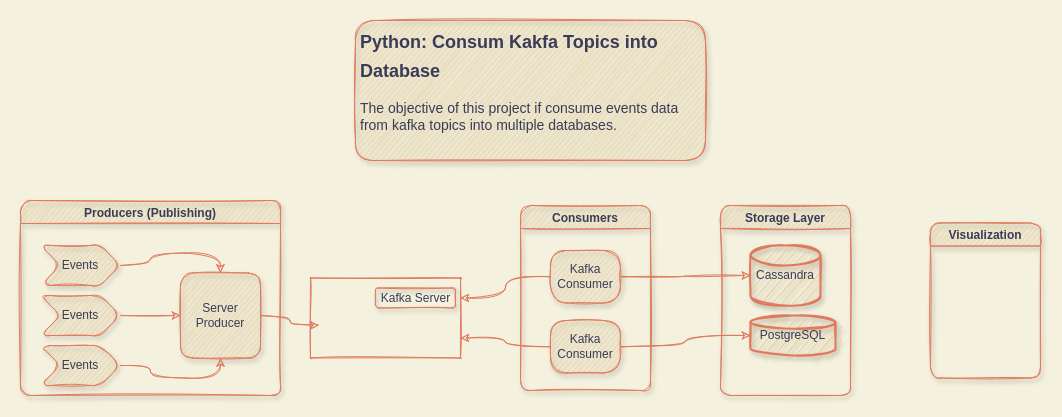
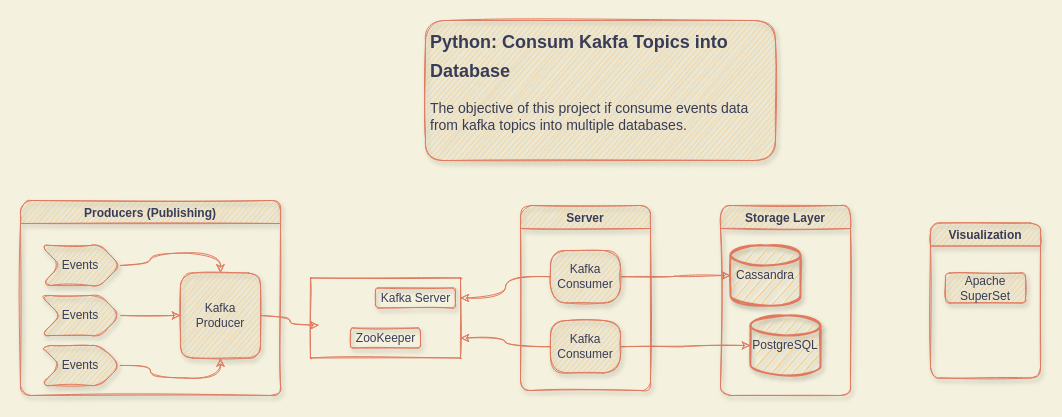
- <mxCell id="9" value="&lt;h1&gt;&lt;font&gt;&lt;span style=&quot;text-align: center&quot;&gt;&lt;font style=&quot;font-size: 18px&quot;&gt;Python: Consum Kakfa Topics into Database&lt;/font&gt;&lt;/span&gt;&lt;br&gt;&lt;/font&gt;&lt;/h1&gt;&lt;p&gt;&lt;font style=&quot;font-size: 14px&quot;&gt;The objective of this project if consume events data from kafka topics into multiple databases.&lt;/font&gt;&lt;/p&gt;" style="text;html=1;fillColor=#F2CC8F;spacing=5;spacingTop=-20;whiteSpace=wrap;overflow=hidden;shadow=1;glass=0;strokeColor=#E07A5F;fontColor=#393C56;sketch=1;rounded=1;" vertex="1" parent="1"><mxGeometry x="355" y="20" width="350" height="140" as="geometry" /></mxCell>
+ <mxCell id="9" value="&lt;h1&gt;&lt;font&gt;&lt;span style=&quot;text-align: center&quot;&gt;&lt;font style=&quot;font-size: 18px&quot;&gt;Python: Consum Kakfa Topics into Database&lt;/font&gt;&lt;/span&gt;&lt;br&gt;&lt;/font&gt;&lt;/h1&gt;&lt;p&gt;&lt;font style=&quot;font-size: 14px&quot;&gt;The objective of this project if consume events data from kafka topics into multiple databases.&lt;/font&gt;&lt;/p&gt;" style="text;html=1;fillColor=#F2CC8F;spacing=5;spacingTop=-20;whiteSpace=wrap;overflow=hidden;shadow=1;glass=0;strokeColor=#E07A5F;fontColor=#393C56;sketch=1;rounded=1;" vertex="1" parent="1"><mxGeometry x="425" y="20" width="350" height="140" as="geometry" /></mxCell>
- <mxCell id="21" value="Consumers" style="swimlane;shadow=1;glass=0;fontColor=#393C56;strokeColor=#E07A5F;sketch=1;rounded=1;fillColor=#F2CC8F;" vertex="1" parent="1"><mxGeometry x="520" y="205" width="130" height="185" as="geometry"><mxRectangle x="540" y="315" width="100" height="23" as="alternateBounds" /></mxGeometry></mxCell>
+ <mxCell id="21" value="Server" style="swimlane;shadow=1;glass=0;fontColor=#393C56;strokeColor=#E07A5F;sketch=1;rounded=1;fillColor=#F2CC8F;" vertex="1" parent="1"><mxGeometry x="520" y="205" width="130" height="185" as="geometry"><mxRectangle x="540" y="315" width="100" height="23" as="alternateBounds" /></mxGeometry></mxCell>
- <mxCell id="25" value="Cassandra" style="strokeWidth=2;html=1;shape=mxgraph.flowchart.database;whiteSpace=wrap;shadow=1;glass=0;fillColor=#F2CC8F;strokeColor=#E07A5F;fontColor=#393C56;sketch=1;rounded=1;" vertex="1" parent="24"><mxGeometry x="30" y="40" width="70" height="60" as="geometry" /></mxCell>
+ <mxCell id="25" value="Cassandra" style="strokeWidth=2;html=1;shape=mxgraph.flowchart.database;whiteSpace=wrap;shadow=1;glass=0;fillColor=#F2CC8F;strokeColor=#E07A5F;fontColor=#393C56;sketch=1;rounded=1;" vertex="1" parent="24"><mxGeometry x="10" y="40" width="70" height="60" as="geometry" /></mxCell>
+ <mxCell id="28" value="Apache SuperSet" style="whiteSpace=wrap;html=1;shadow=1;glass=0;fontColor=#393C56;strokeColor=#E07A5F;sketch=1;rounded=1;fillColor=#F2CC8F;" vertex="1" parent="27"><mxGeometry x="15" y="50" width="80" height="30" as="geometry" /></mxCell>
- <mxCell id="14" value="Server Producer" style="whiteSpace=wrap;html=1;shadow=1;glass=0;strokeColor=#E07A5F;sketch=1;rounded=1;fillColor=#F2CC8F;fontColor=#393C56;" vertex="1" parent="12"><mxGeometry x="140" y="27.5" width="80" height="85" as="geometry" /></mxCell>
+ <mxCell id="14" value="Kafka Producer" style="whiteSpace=wrap;html=1;shadow=1;glass=0;strokeColor=#E07A5F;sketch=1;rounded=1;fillColor=#F2CC8F;fontColor=#393C56;" vertex="1" parent="12"><mxGeometry x="140" y="27.5" width="80" height="85" as="geometry" /></mxCell>
- <mxCell id="26" value="PostgreSQL" style="strokeWidth=2;html=1;shape=mxgraph.flowchart.database;whiteSpace=wrap;shadow=1;glass=0;fillColor=#F2CC8F;strokeColor=#E07A5F;fontColor=#393C56;sketch=1;rounded=1;" vertex="1" parent="24"><mxGeometry x="30" y="110" width="85" height="40" as="geometry" /></mxCell>
+ <mxCell id="26" value="PostgreSQL" style="strokeWidth=2;html=1;shape=mxgraph.flowchart.database;whiteSpace=wrap;shadow=1;glass=0;fillColor=#F2CC8F;strokeColor=#E07A5F;fontColor=#393C56;sketch=1;rounded=1;" vertex="1" parent="24"><mxGeometry x="30" y="110" width="70" height="60" as="geometry" /></mxCell>
+ <mxCell id="3" value="ZooKeeper" style="text;html=1;align=center;verticalAlign=middle;resizable=0;points=[];autosize=1;strokeColor=#E07A5F;glass=1;shadow=1;fontColor=#393C56;sketch=1;rounded=1;" vertex="1" parent="2"><mxGeometry x="40" y="50" width="70" height="20" as="geometry" /></mxCell>
